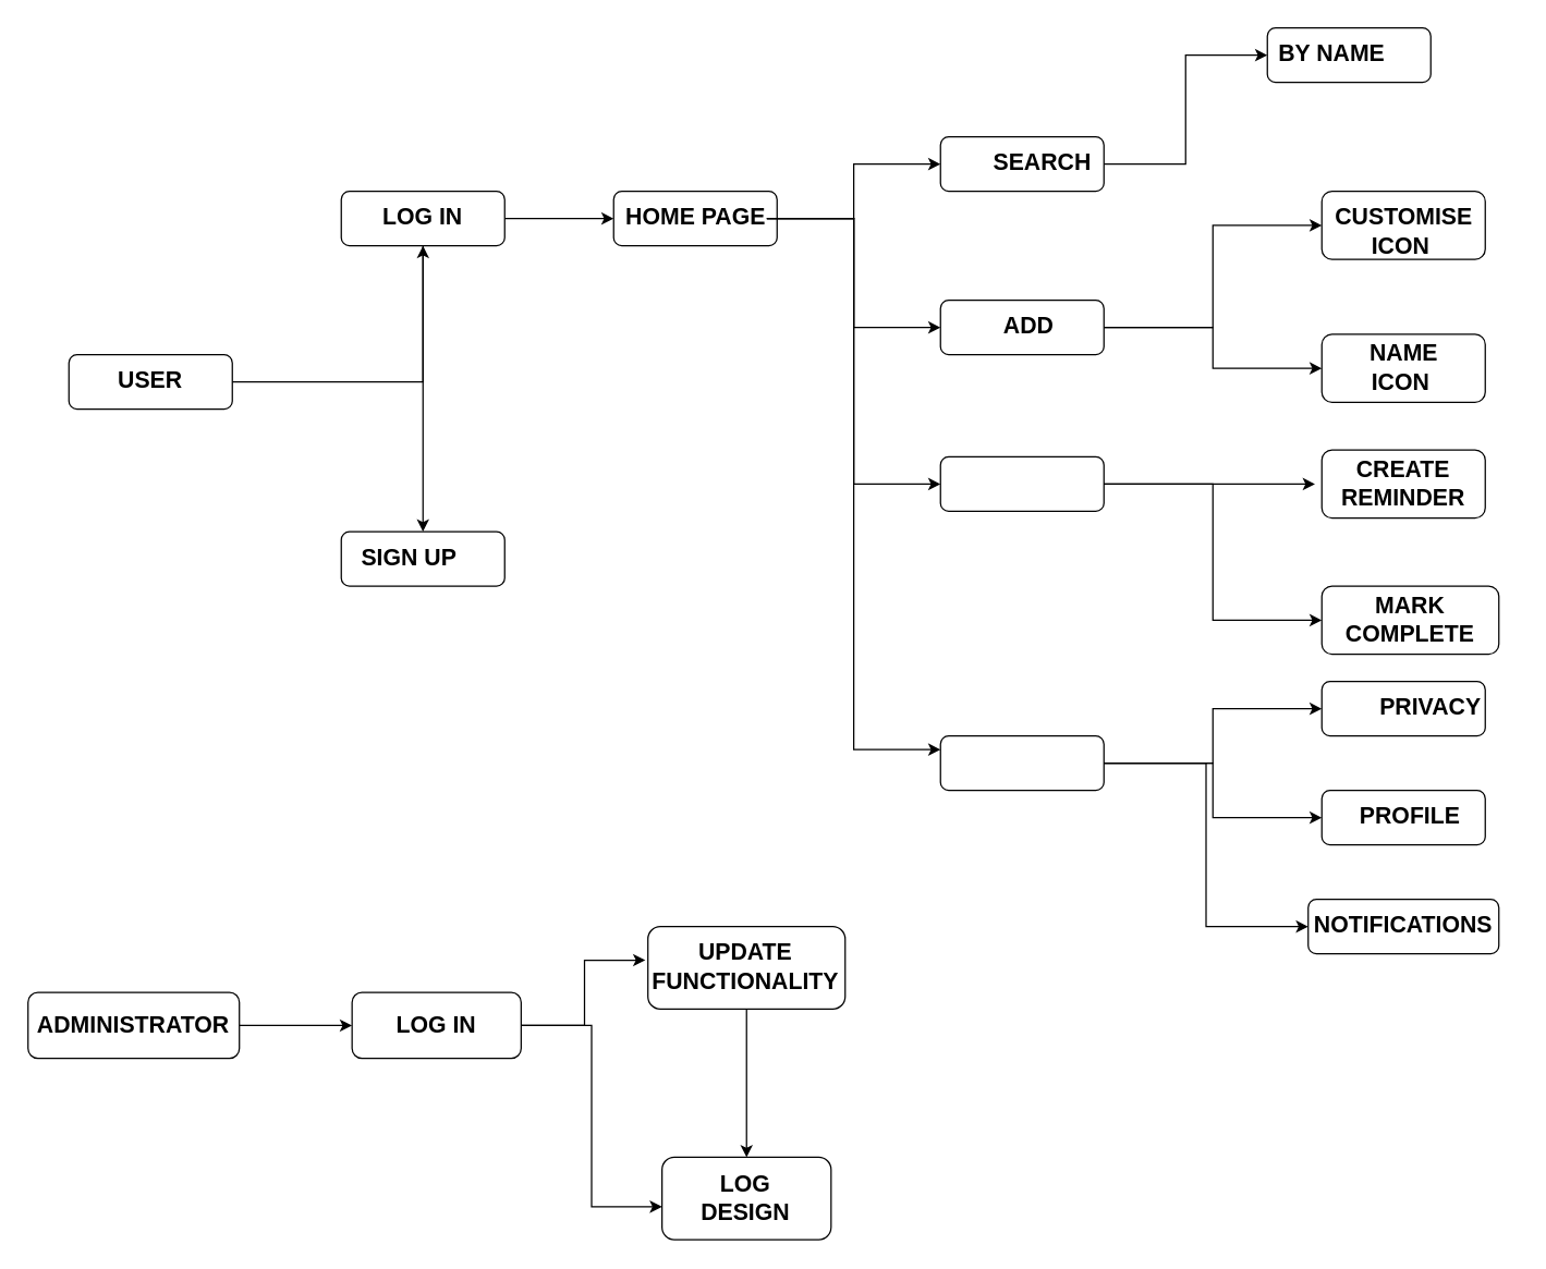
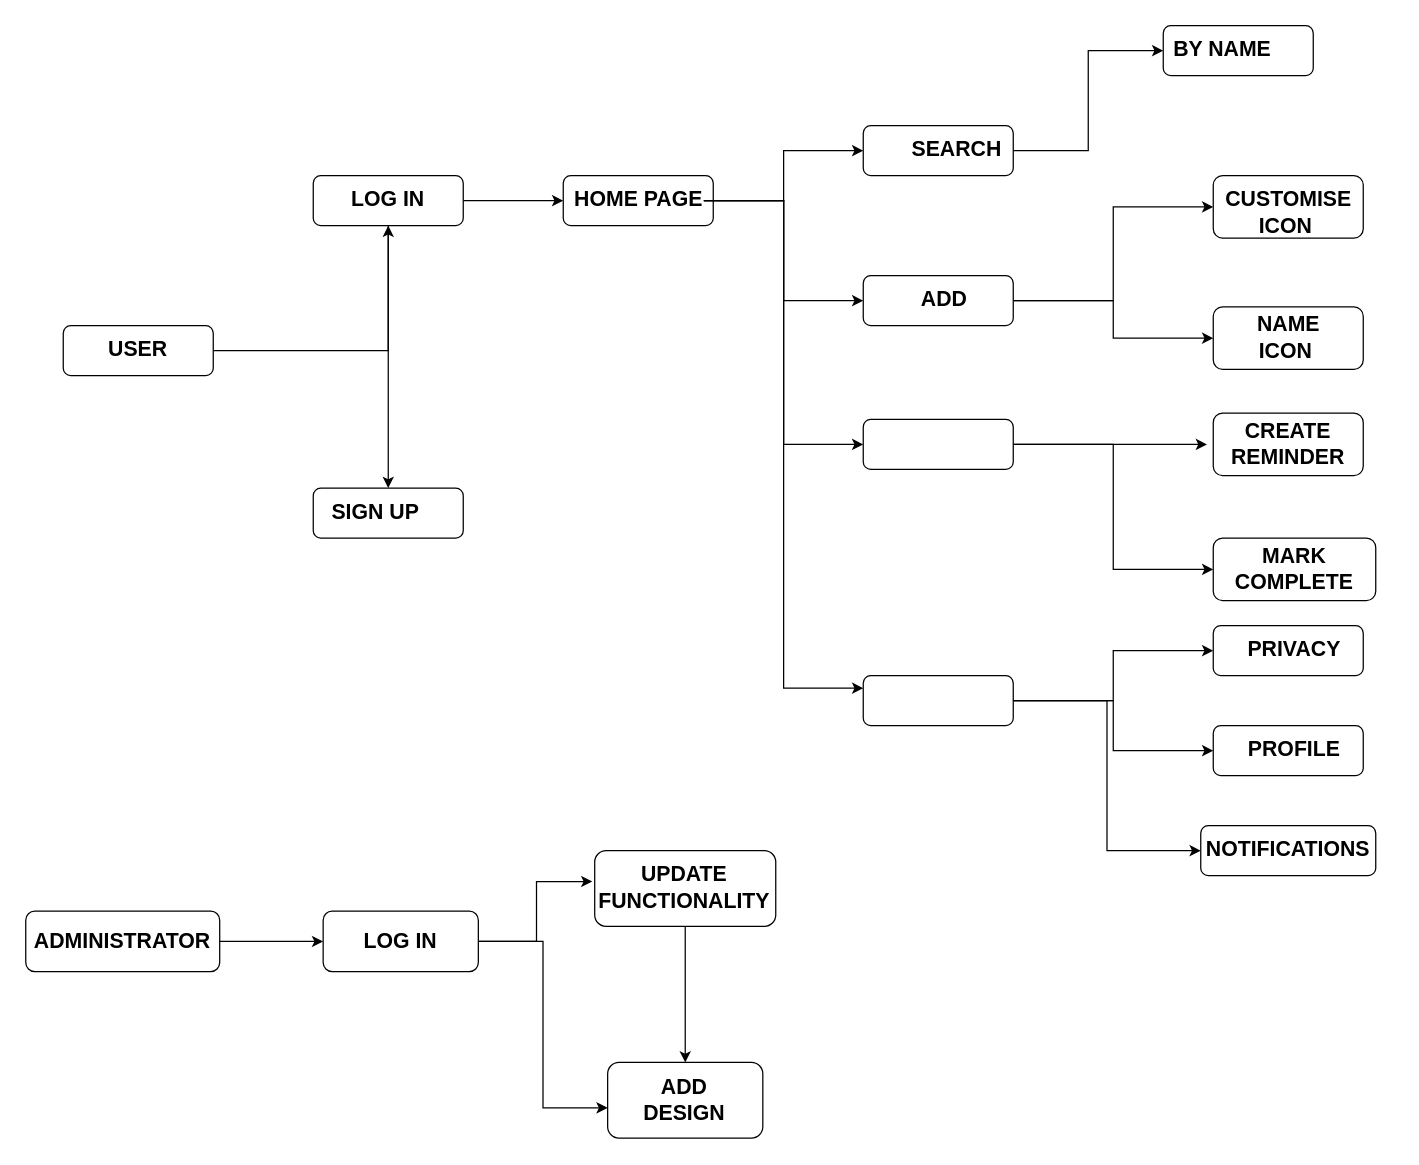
- <mxCell id="64" value="&lt;b style=&quot;font-size: 17px&quot;&gt;PRIVACY&lt;/b&gt;" style="text;html=1;strokeColor=none;fillColor=none;align=center;verticalAlign=middle;whiteSpace=wrap;rounded=0;" vertex="1" parent="62"><mxGeometry x="45" y="10" width="70" height="20" as="geometry" /></mxCell>
+ <mxCell id="64" value="&lt;b style=&quot;font-size: 17px&quot;&gt;PRIVACY&lt;/b&gt;" style="text;html=1;strokeColor=none;fillColor=none;align=center;verticalAlign=middle;whiteSpace=wrap;rounded=0;" vertex="1" parent="62"><mxGeometry x="30" y="10" width="70" height="20" as="geometry" /></mxCell>
- <mxCell id="54" value="&lt;b style=&quot;font-size: 17px&quot;&gt;LOG DESIGN&lt;/b&gt;" style="text;html=1;strokeColor=none;fillColor=none;align=center;verticalAlign=middle;whiteSpace=wrap;rounded=0;" vertex="1" parent="43"><mxGeometry x="491.379" y="187.632" width="72.414" height="24.211" as="geometry" /></mxCell>
+ <mxCell id="54" value="&lt;b style=&quot;font-size: 17px&quot;&gt;ADD DESIGN&lt;/b&gt;" style="text;html=1;strokeColor=none;fillColor=none;align=center;verticalAlign=middle;whiteSpace=wrap;rounded=0;" vertex="1" parent="43"><mxGeometry x="491.379" y="187.632" width="72.414" height="24.211" as="geometry" /></mxCell>
